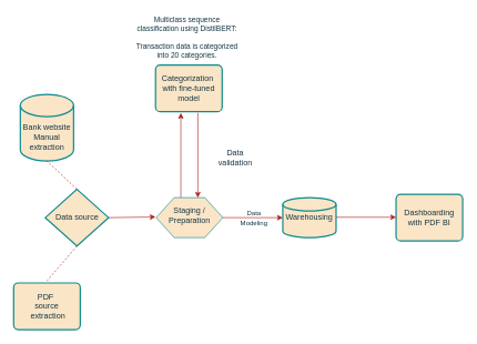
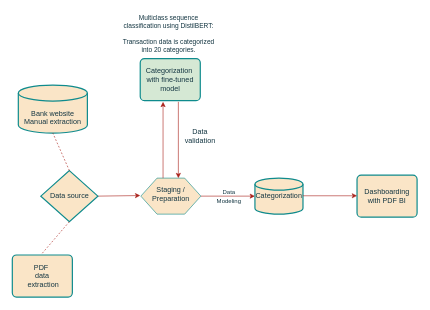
- <mxCell id="12" value="Categorization&amp;nbsp;&lt;div&gt;with fine-tuned model&lt;/div&gt;" style="rounded=1;whiteSpace=wrap;html=1;absoluteArcSize=1;arcSize=14;strokeWidth=2;labelBackgroundColor=none;fillColor=#FAE5C7;strokeColor=#0F8B8D;fontColor=#143642;" vertex="1" parent="1"><mxGeometry x="233" y="97" width="100" height="70" as="geometry" /></mxCell>
+ <mxCell id="12" value="Categorization&amp;nbsp;&lt;div&gt;with fine-tuned model&lt;/div&gt;" style="rounded=1;whiteSpace=wrap;html=1;absoluteArcSize=1;arcSize=14;strokeWidth=2;labelBackgroundColor=none;fillColor=#d5e8d4;strokeColor=#0F8B8D;fontColor=#143642;" vertex="1" parent="1"><mxGeometry x="233" y="97" width="100" height="70" as="geometry" /></mxCell>
- <mxCell id="2" value="&lt;div&gt;&lt;br&gt;&lt;/div&gt;&lt;div&gt;&lt;br&gt;&lt;/div&gt;&lt;div&gt;&lt;span style=&quot;background-color: initial;&quot;&gt;Bank website&lt;/span&gt;&lt;br&gt;&lt;/div&gt;&lt;div&gt;Manual extraction&lt;/div&gt;" style="strokeWidth=2;html=1;shape=mxgraph.flowchart.database;whiteSpace=wrap;labelBackgroundColor=none;fillColor=#FAE5C7;strokeColor=#0F8B8D;fontColor=#143642;" vertex="1" parent="1"><mxGeometry x="30" y="141" width="80" height="100" as="geometry" /></mxCell>
+ <mxCell id="2" value="&lt;div&gt;&lt;br&gt;&lt;/div&gt;&lt;div&gt;&lt;br&gt;&lt;/div&gt;&lt;div&gt;&lt;span style=&quot;background-color: initial;&quot;&gt;Bank website&lt;/span&gt;&lt;br&gt;&lt;/div&gt;&lt;div&gt;Manual extraction&lt;/div&gt;" style="strokeWidth=2;html=1;shape=mxgraph.flowchart.database;whiteSpace=wrap;labelBackgroundColor=none;fillColor=#FAE5C7;strokeColor=#0F8B8D;fontColor=#143642;" vertex="1" parent="1"><mxGeometry x="30" y="141" width="115" height="80" as="geometry" /></mxCell>
- <mxCell id="9" value="Data validation" style="text;html=1;align=center;verticalAlign=middle;whiteSpace=wrap;rounded=0;fillColor=none;strokeColor=none;fontColor=#143642;labelBackgroundColor=none;" vertex="1" parent="1"><mxGeometry x="313" y="221" width="80" height="30" as="geometry" /></mxCell>
+ <mxCell id="9" value="Data validation" style="text;html=1;align=center;verticalAlign=middle;whiteSpace=wrap;rounded=0;fillColor=none;strokeColor=none;fontColor=#143642;labelBackgroundColor=none;" vertex="1" parent="1"><mxGeometry x="293" y="211" width="80" height="30" as="geometry" /></mxCell>
- <mxCell id="11" value="Warehousing" style="strokeWidth=2;html=1;shape=mxgraph.flowchart.database;whiteSpace=wrap;labelBackgroundColor=none;fillColor=#FAE5C7;strokeColor=#0F8B8D;fontColor=#143642;" vertex="1" parent="1"><mxGeometry x="424" y="296" width="80" height="60" as="geometry" /></mxCell>
+ <mxCell id="11" value="Categorization" style="strokeWidth=2;html=1;shape=mxgraph.flowchart.database;whiteSpace=wrap;labelBackgroundColor=none;fillColor=#FAE5C7;strokeColor=#0F8B8D;fontColor=#143642;" vertex="1" parent="1"><mxGeometry x="424" y="296" width="80" height="60" as="geometry" /></mxCell>
- <mxCell id="17" value="&lt;div&gt;PDF&amp;nbsp;&lt;div&gt;source&lt;div&gt;&amp;nbsp;extraction&lt;/div&gt;&lt;/div&gt;&lt;/div&gt;" style="rounded=1;whiteSpace=wrap;html=1;absoluteArcSize=1;arcSize=14;strokeWidth=2;labelBackgroundColor=none;fillColor=#FAE5C7;strokeColor=#0F8B8D;fontColor=#143642;" vertex="1" parent="1"><mxGeometry x="20" y="424" width="100" height="70" as="geometry" /></mxCell>
+ <mxCell id="17" value="&lt;div&gt;PDF&amp;nbsp;&lt;div&gt;data&lt;div&gt;&amp;nbsp;extraction&lt;/div&gt;&lt;/div&gt;&lt;/div&gt;" style="rounded=1;whiteSpace=wrap;html=1;absoluteArcSize=1;arcSize=14;strokeWidth=2;labelBackgroundColor=none;fillColor=#FAE5C7;strokeColor=#0F8B8D;fontColor=#143642;" vertex="1" parent="1"><mxGeometry x="20" y="424" width="100" height="70" as="geometry" /></mxCell>
